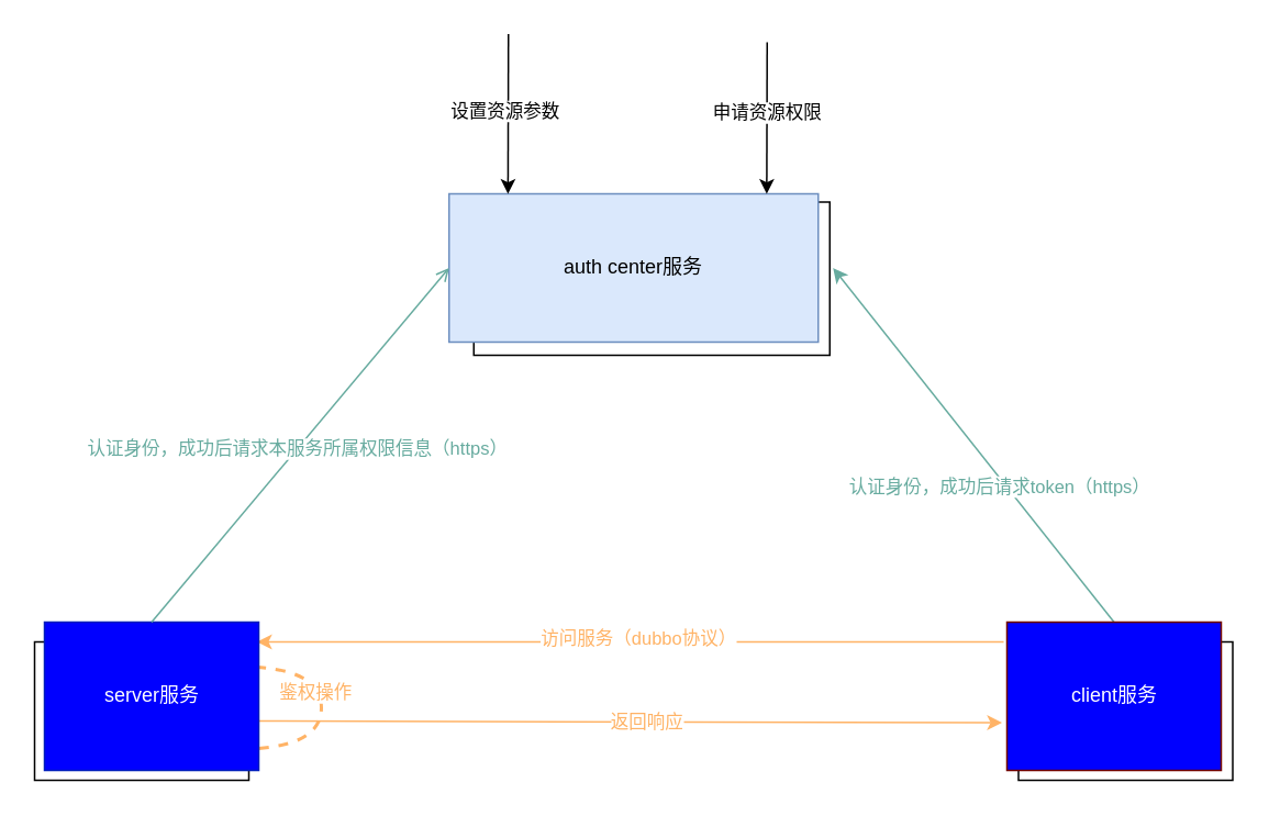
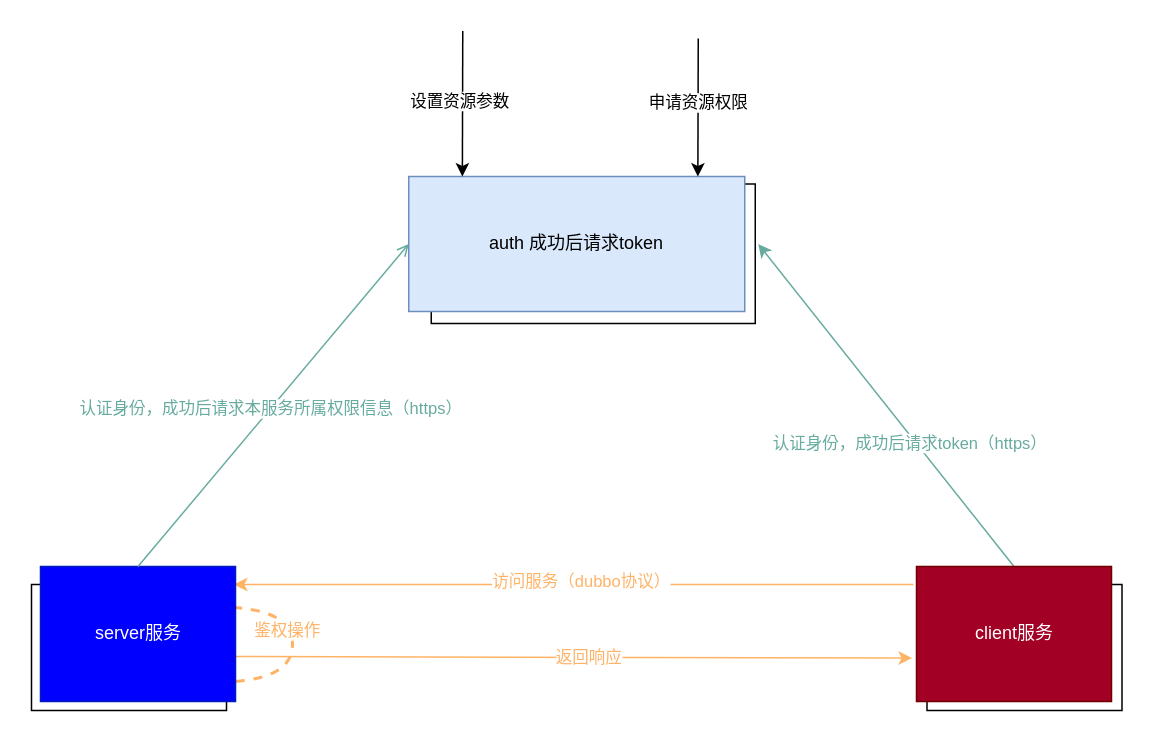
- <mxCell id="5" value="auth center服务" style="rounded=0;whiteSpace=wrap;html=1;fillColor=#dae8fc;strokeColor=#6c8ebf;" vertex="1" parent="1"><mxGeometry x="272" y="117" width="224" height="90" as="geometry" /></mxCell>
+ <mxCell id="5" value="auth 成功后请求token" style="rounded=0;whiteSpace=wrap;html=1;fillColor=#dae8fc;strokeColor=#6c8ebf;" vertex="1" parent="1"><mxGeometry x="272" y="117" width="224" height="90" as="geometry" /></mxCell>
- <mxCell id="10" value="client服务" style="rounded=0;whiteSpace=wrap;html=1;fillColor=#0000ff;strokeColor=#6F0000;fontColor=#ffffff;" vertex="1" parent="1"><mxGeometry x="610.5" y="377" width="130" height="90" as="geometry" /></mxCell>
+ <mxCell id="10" value="client服务" style="rounded=0;whiteSpace=wrap;html=1;fillColor=#a20025;strokeColor=#6F0000;fontColor=#ffffff;" vertex="1" parent="1"><mxGeometry x="610.5" y="377" width="130" height="90" as="geometry" /></mxCell>
